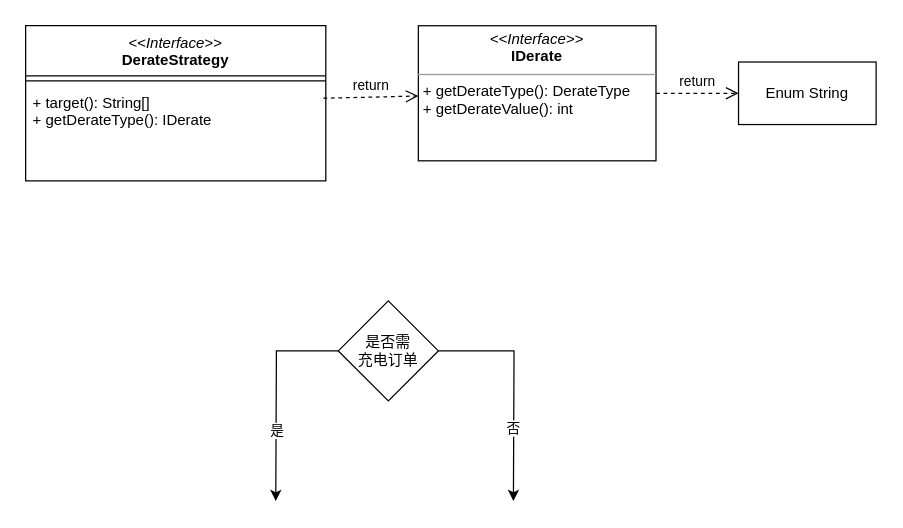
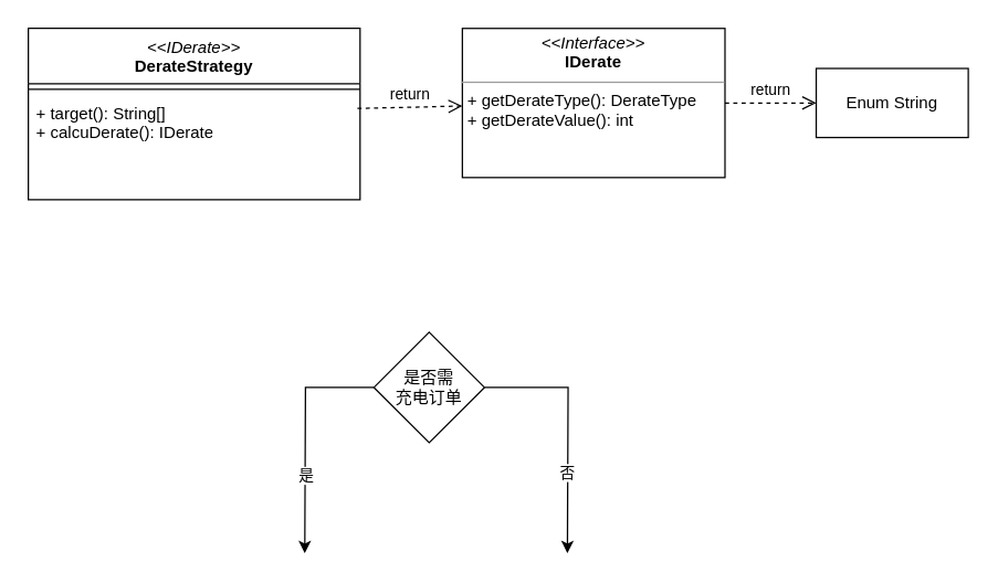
- <mxCell id="2" value="&lt;i style=&quot;border-color: var(--border-color); font-weight: 400;&quot;&gt;&amp;lt;&amp;lt;Interface&amp;gt;&amp;gt;&lt;/i&gt;&lt;br style=&quot;border-color: var(--border-color); font-weight: 400;&quot;&gt;DerateStrategy" style="swimlane;fontStyle=1;align=center;verticalAlign=top;childLayout=stackLayout;horizontal=1;startSize=40;horizontalStack=0;resizeParent=1;resizeParentMax=0;resizeLast=0;collapsible=1;marginBottom=0;whiteSpace=wrap;html=1;" vertex="1" parent="1"><mxGeometry x="20" y="20" width="240" height="124" as="geometry"><mxRectangle x="50" y="80" width="130" height="40" as="alternateBounds" /></mxGeometry></mxCell>
+ <mxCell id="2" value="&lt;i style=&quot;border-color: var(--border-color); font-weight: 400;&quot;&gt;&amp;lt;&amp;lt;IDerate&amp;gt;&amp;gt;&lt;/i&gt;&lt;br style=&quot;border-color: var(--border-color); font-weight: 400;&quot;&gt;DerateStrategy" style="swimlane;fontStyle=1;align=center;verticalAlign=top;childLayout=stackLayout;horizontal=1;startSize=40;horizontalStack=0;resizeParent=1;resizeParentMax=0;resizeLast=0;collapsible=1;marginBottom=0;whiteSpace=wrap;html=1;" vertex="1" parent="1"><mxGeometry x="20" y="20" width="240" height="124" as="geometry"><mxRectangle x="50" y="80" width="130" height="40" as="alternateBounds" /></mxGeometry></mxCell>
- <mxCell id="4" value="+ target(): String[]&lt;br&gt;+ getDerateType(): IDerate" style="text;strokeColor=none;fillColor=none;align=left;verticalAlign=top;spacingLeft=4;spacingRight=4;overflow=hidden;rotatable=0;points=[[0,0.5],[1,0.5]];portConstraint=eastwest;whiteSpace=wrap;html=1;" vertex="1" parent="2"><mxGeometry y="48" width="240" height="76" as="geometry" /></mxCell>
+ <mxCell id="4" value="+ target(): String[]&lt;br&gt;+ calcuDerate(): IDerate" style="text;strokeColor=none;fillColor=none;align=left;verticalAlign=top;spacingLeft=4;spacingRight=4;overflow=hidden;rotatable=0;points=[[0,0.5],[1,0.5]];portConstraint=eastwest;whiteSpace=wrap;html=1;" vertex="1" parent="2"><mxGeometry y="48" width="240" height="76" as="geometry" /></mxCell>
